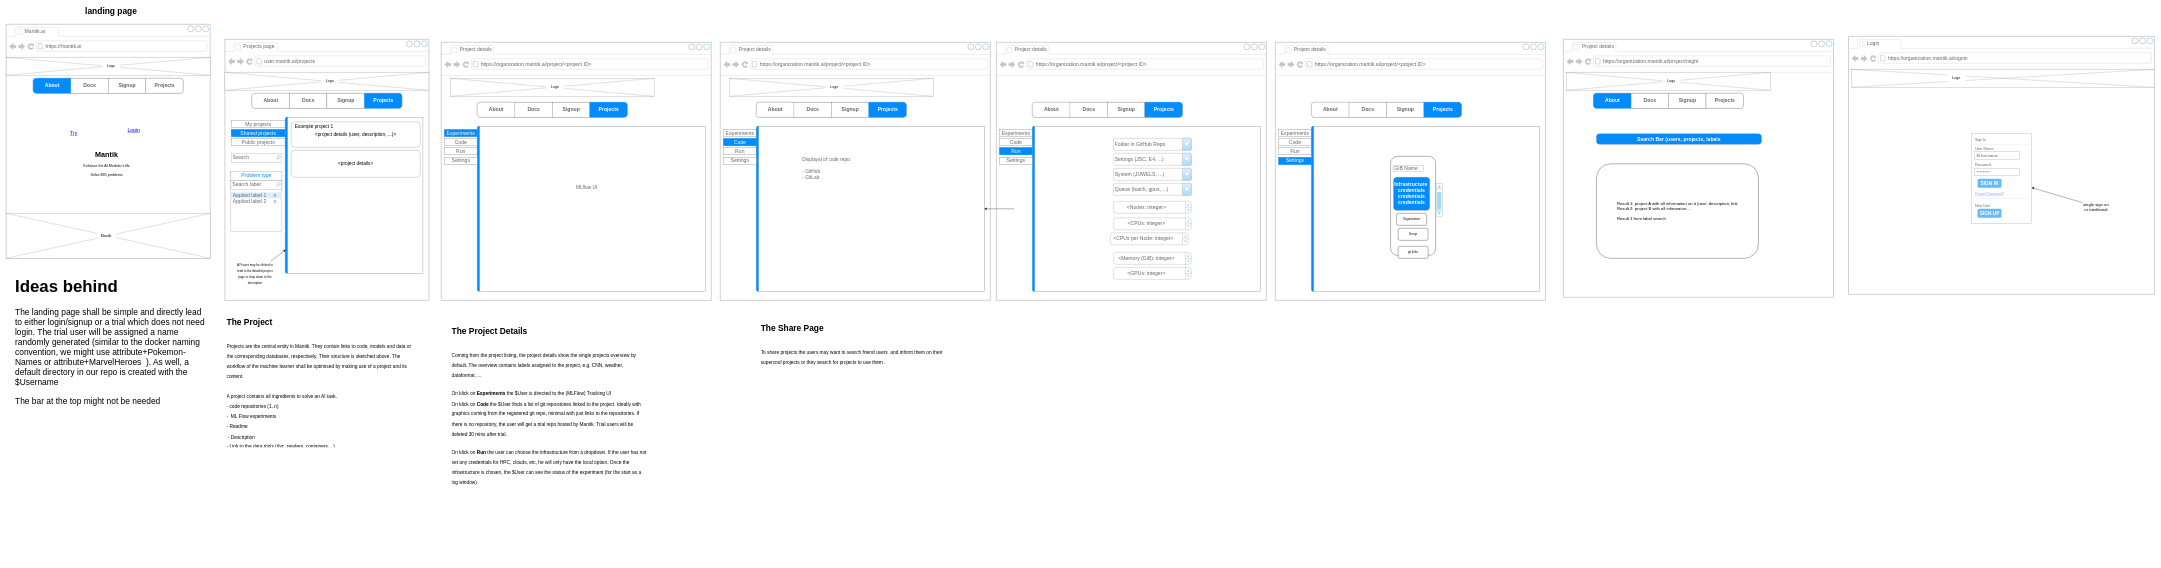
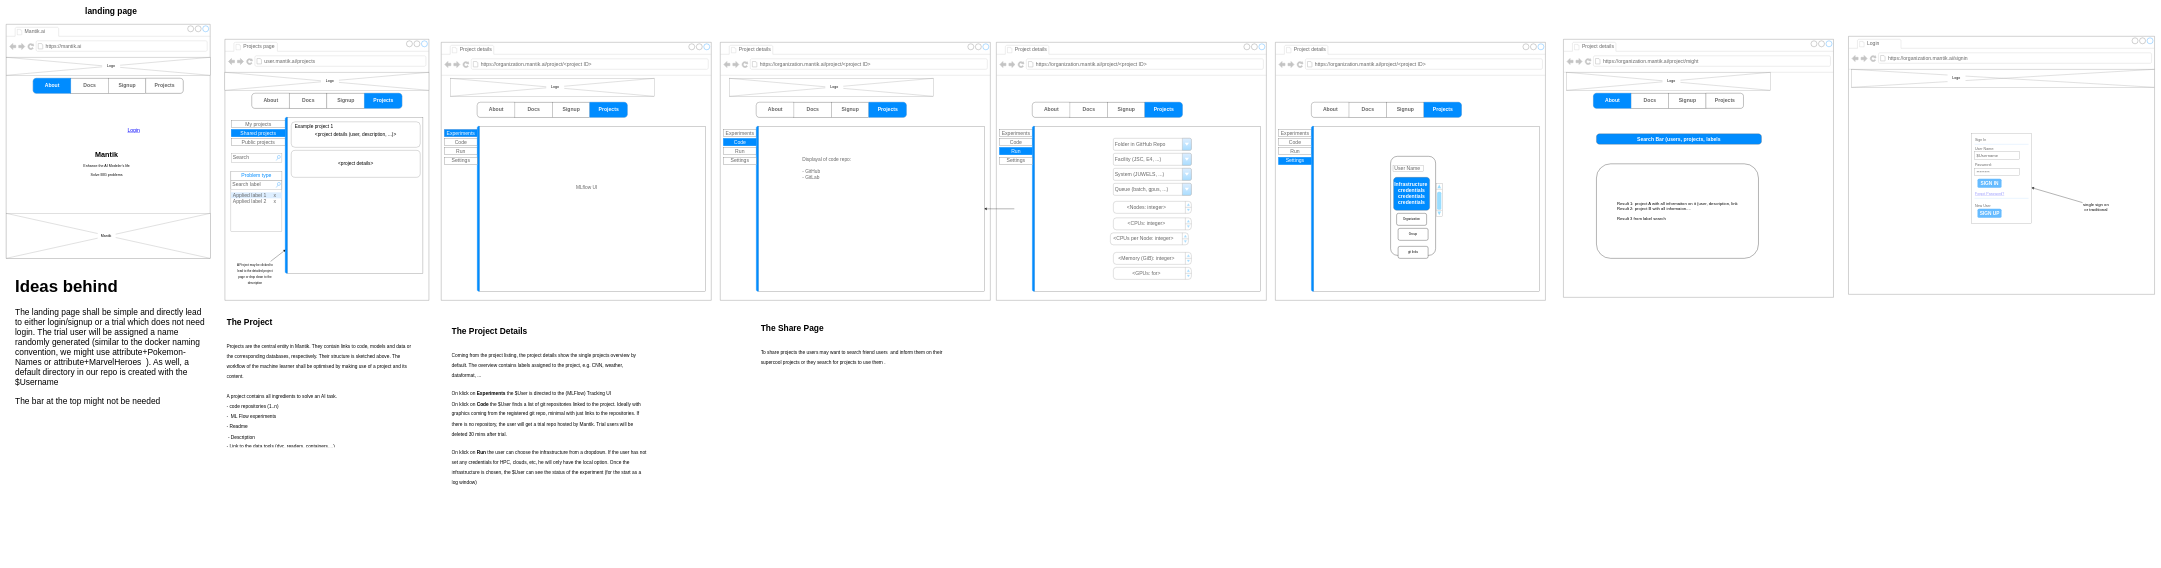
- <mxCell id="5" value="Try" style="shape=rectangle;strokeColor=none;fillColor=none;linkText=;fontSize=17;fontColor=#0000ff;fontStyle=4;html=1;align=center;" parent="2" vertex="1"><mxGeometry x="150" y="350" width="150" height="30" as="geometry" /></mxCell>
- <mxCell id="129" value="Settings (JSC, E4, ...)" style="strokeWidth=1;shadow=0;dashed=0;align=center;html=1;shape=mxgraph.mockup.forms.comboBox;strokeColor=#999999;fillColor=#ddeeff;align=left;fillColor2=#aaddff;mainText=;fontColor=#666666;fontSize=17;spacingLeft=3;" parent="123" vertex="1"><mxGeometry x="330" y="90" width="260" height="40" as="geometry" /></mxCell>
+ <mxCell id="129" value="Facility (JSC, E4, ...)" style="strokeWidth=1;shadow=0;dashed=0;align=center;html=1;shape=mxgraph.mockup.forms.comboBox;strokeColor=#999999;fillColor=#ddeeff;align=left;fillColor2=#aaddff;mainText=;fontColor=#666666;fontSize=17;spacingLeft=3;" parent="123" vertex="1"><mxGeometry x="330" y="90" width="260" height="40" as="geometry" /></mxCell>
- <mxCell id="153" value="GiB Name" style="strokeWidth=1;shadow=0;dashed=0;align=center;html=1;shape=mxgraph.mockup.forms.pwField;strokeColor=#999999;mainText=;align=left;fontColor=#666666;fontSize=17;spacingLeft=3;fillColor=default;" parent="146" vertex="1"><mxGeometry x="332" y="130" width="102" height="20" as="geometry" /></mxCell>
+ <mxCell id="153" value="User Name" style="strokeWidth=1;shadow=0;dashed=0;align=center;html=1;shape=mxgraph.mockup.forms.pwField;strokeColor=#999999;mainText=;align=left;fontColor=#666666;fontSize=17;spacingLeft=3;fillColor=default;" parent="146" vertex="1"><mxGeometry x="332" y="130" width="102" height="20" as="geometry" /></mxCell>
- <mxCell id="134" value="&lt;table cellpadding=&quot;0&quot; cellspacing=&quot;0&quot; style=&quot;width:100%;height:100%;&quot;&gt;&lt;tbody&gt;&lt;tr&gt;&lt;td style=&quot;width:85%&quot;&gt;&amp;lt;GPUs: integer&amp;gt;&lt;/td&gt;&lt;td style=&quot;width:15%&quot;&gt;&lt;/td&gt;&lt;/tr&gt;&lt;/tbody&gt;&lt;/table&gt;" style="strokeWidth=1;shadow=0;dashed=0;align=center;html=1;shape=mxgraph.mockup.forms.spinner;strokeColor=#999999;spinLayout=right;spinStyle=normal;adjStyle=triangle;fillColor=#aaddff;fontSize=17;fontColor=#666666;mainText=;html=1;overflow=fill;rounded=1;" vertex="1" parent="123"><mxGeometry x="330" y="470" width="260" height="40" as="geometry" /></mxCell>
+ <mxCell id="134" value="&lt;table cellpadding=&quot;0&quot; cellspacing=&quot;0&quot; style=&quot;width:100%;height:100%;&quot;&gt;&lt;tbody&gt;&lt;tr&gt;&lt;td style=&quot;width:85%&quot;&gt;&amp;lt;GPUs: for&amp;gt;&lt;/td&gt;&lt;td style=&quot;width:15%&quot;&gt;&lt;/td&gt;&lt;/tr&gt;&lt;/tbody&gt;&lt;/table&gt;" style="strokeWidth=1;shadow=0;dashed=0;align=center;html=1;shape=mxgraph.mockup.forms.spinner;strokeColor=#999999;spinLayout=right;spinStyle=normal;adjStyle=triangle;fillColor=#aaddff;fontSize=17;fontColor=#666666;mainText=;html=1;overflow=fill;rounded=1;" vertex="1" parent="123"><mxGeometry x="330" y="470" width="260" height="40" as="geometry" /></mxCell>
